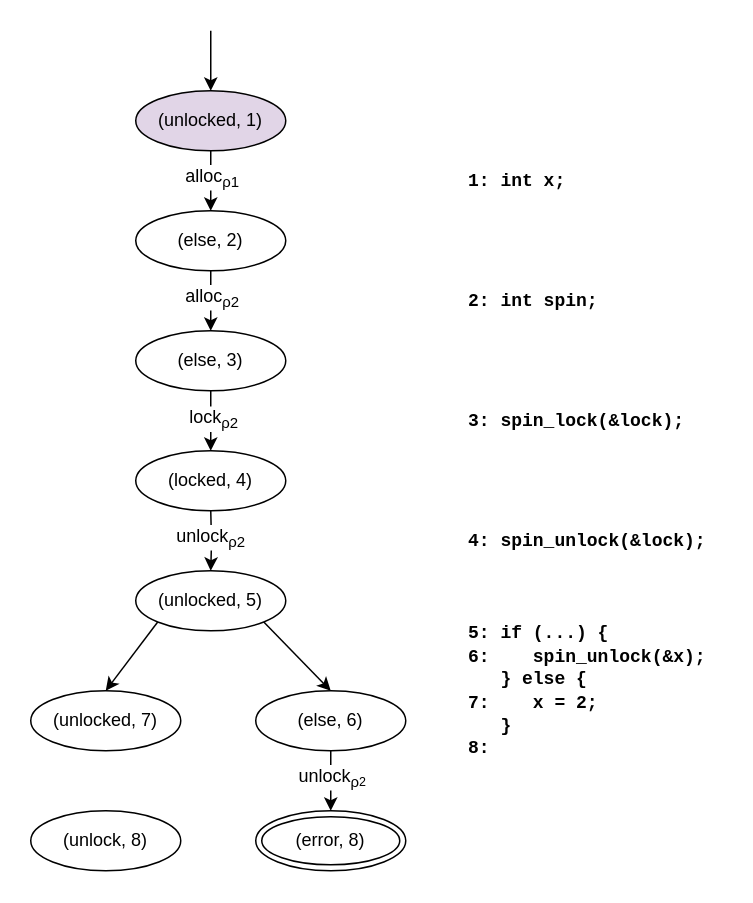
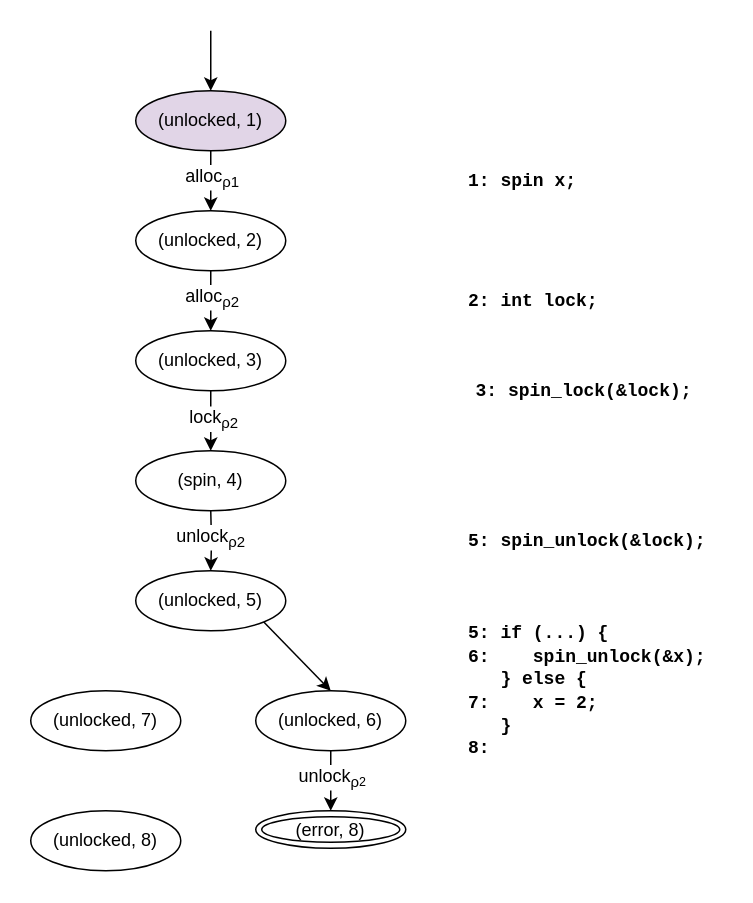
- <mxCell id="7" value="&lt;font face=&quot;Courier New&quot;&gt;1: int x;&lt;/font&gt;" style="text;html=1;align=left;verticalAlign=middle;resizable=0;points=[];autosize=1;fontStyle=1" parent="2" vertex="1"><mxGeometry width="80" height="20" as="geometry" /></mxCell>
+ <mxCell id="7" value="&lt;font face=&quot;Courier New&quot;&gt;1: spin x;&lt;/font&gt;" style="text;html=1;align=left;verticalAlign=middle;resizable=0;points=[];autosize=1;fontStyle=1" parent="2" vertex="1"><mxGeometry width="80" height="20" as="geometry" /></mxCell>
- <mxCell id="27" value="&lt;font style=&quot;font-size: 12px&quot;&gt;(else, 2&lt;/font&gt;&lt;span style=&quot;font-size: 12px&quot;&gt;)&lt;/span&gt;" style="ellipse;whiteSpace=wrap;html=1;fontSize=10;fontStyle=0;verticalAlign=middle;spacingTop=0;" parent="1" vertex="1"><mxGeometry x="90" y="140" width="100" height="40" as="geometry" /></mxCell>
+ <mxCell id="27" value="&lt;font style=&quot;font-size: 12px&quot;&gt;(unlocked, 2&lt;/font&gt;&lt;span style=&quot;font-size: 12px&quot;&gt;)&lt;/span&gt;" style="ellipse;whiteSpace=wrap;html=1;fontSize=10;fontStyle=0;verticalAlign=middle;spacingTop=0;" parent="1" vertex="1"><mxGeometry x="90" y="140" width="100" height="40" as="geometry" /></mxCell>
- <mxCell id="3" value="&lt;font face=&quot;Courier New&quot;&gt;2: int spin;&lt;/font&gt;" style="text;html=1;align=left;verticalAlign=middle;resizable=0;points=[];autosize=1;fontStyle=1" parent="2" vertex="1"><mxGeometry y="80" width="100" height="20" as="geometry" /></mxCell>
+ <mxCell id="3" value="&lt;font face=&quot;Courier New&quot;&gt;2: int lock;&lt;/font&gt;" style="text;html=1;align=left;verticalAlign=middle;resizable=0;points=[];autosize=1;fontStyle=1" parent="2" vertex="1"><mxGeometry y="80" width="100" height="20" as="geometry" /></mxCell>
- <mxCell id="26" value="&lt;font style=&quot;font-size: 12px&quot;&gt;(else, 3&lt;/font&gt;&lt;span style=&quot;font-size: 12px&quot;&gt;)&lt;/span&gt;" style="ellipse;whiteSpace=wrap;html=1;fontSize=10;fontStyle=0;verticalAlign=middle;spacingTop=0;" parent="1" vertex="1"><mxGeometry x="90" y="220" width="100" height="40" as="geometry" /></mxCell>
+ <mxCell id="26" value="&lt;font style=&quot;font-size: 12px&quot;&gt;(unlocked, 3&lt;/font&gt;&lt;span style=&quot;font-size: 12px&quot;&gt;)&lt;/span&gt;" style="ellipse;whiteSpace=wrap;html=1;fontSize=10;fontStyle=0;verticalAlign=middle;spacingTop=0;" parent="1" vertex="1"><mxGeometry x="90" y="220" width="100" height="40" as="geometry" /></mxCell>
- <mxCell id="6" value="&lt;font face=&quot;Courier New&quot;&gt;3: spin_lock(&amp;amp;lock);&lt;/font&gt;" style="text;html=1;align=left;verticalAlign=middle;resizable=0;points=[];autosize=1;fontStyle=1" parent="2" vertex="1"><mxGeometry y="160" width="160" height="20" as="geometry" /></mxCell>
+ <mxCell id="6" value="&lt;font face=&quot;Courier New&quot;&gt;3: spin_lock(&amp;amp;lock);&lt;/font&gt;" style="text;html=1;align=left;verticalAlign=middle;resizable=0;points=[];autosize=1;fontStyle=1" parent="2" vertex="1"><mxGeometry x="5" y="140" width="160" height="20" as="geometry" /></mxCell>
- <mxCell id="25" value="&lt;font style=&quot;font-size: 12px&quot;&gt;(locked, 4)&lt;/font&gt;" style="ellipse;whiteSpace=wrap;html=1;fontSize=10;fontStyle=0;verticalAlign=middle;spacingTop=0;" parent="1" vertex="1"><mxGeometry x="90" y="300" width="100" height="40" as="geometry" /></mxCell>
+ <mxCell id="25" value="&lt;font style=&quot;font-size: 12px&quot;&gt;(spin, 4)&lt;/font&gt;" style="ellipse;whiteSpace=wrap;html=1;fontSize=10;fontStyle=0;verticalAlign=middle;spacingTop=0;" parent="1" vertex="1"><mxGeometry x="90" y="300" width="100" height="40" as="geometry" /></mxCell>
- <mxCell id="4" value="&lt;font face=&quot;Courier New&quot;&gt;4: spin_unlock(&amp;amp;lock);&lt;/font&gt;" style="text;html=1;align=left;verticalAlign=middle;resizable=0;points=[];autosize=1;fontStyle=1" parent="2" vertex="1"><mxGeometry y="240" width="170" height="20" as="geometry" /></mxCell>
+ <mxCell id="4" value="&lt;font face=&quot;Courier New&quot;&gt;5: spin_unlock(&amp;amp;lock);&lt;/font&gt;" style="text;html=1;align=left;verticalAlign=middle;resizable=0;points=[];autosize=1;fontStyle=1" parent="2" vertex="1"><mxGeometry y="240" width="170" height="20" as="geometry" /></mxCell>
- <mxCell id="9" style="rounded=0;orthogonalLoop=1;jettySize=auto;html=1;exitX=0;exitY=1;exitDx=0;exitDy=0;entryX=0.5;entryY=0;entryDx=0;entryDy=0;fontSize=10;" parent="1" source="24" target="8" edge="1"><mxGeometry relative="1" as="geometry" /></mxCell>
- <mxCell id="29" value="&lt;font style=&quot;font-size: 12px&quot;&gt;(else, 6)&lt;/font&gt;" style="ellipse;whiteSpace=wrap;html=1;fontSize=10;fontStyle=0;verticalAlign=middle;spacingTop=0;" parent="1" vertex="1"><mxGeometry x="170" y="460" width="100" height="40" as="geometry" /></mxCell>
+ <mxCell id="29" value="&lt;font style=&quot;font-size: 12px&quot;&gt;(unlocked, 6)&lt;/font&gt;" style="ellipse;whiteSpace=wrap;html=1;fontSize=10;fontStyle=0;verticalAlign=middle;spacingTop=0;" parent="1" vertex="1"><mxGeometry x="170" y="460" width="100" height="40" as="geometry" /></mxCell>
- <mxCell id="23" value="&lt;font style=&quot;font-size: 12px&quot;&gt;(unlock, 8)&lt;/font&gt;" style="ellipse;whiteSpace=wrap;html=1;fontSize=10;fontStyle=0;verticalAlign=middle;spacingTop=0;" parent="1" vertex="1"><mxGeometry x="20" y="540" width="100" height="40" as="geometry" /></mxCell>
+ <mxCell id="23" value="&lt;font style=&quot;font-size: 12px&quot;&gt;(unlocked, 8)&lt;/font&gt;" style="ellipse;whiteSpace=wrap;html=1;fontSize=10;fontStyle=0;verticalAlign=middle;spacingTop=0;" parent="1" vertex="1"><mxGeometry x="20" y="540" width="100" height="40" as="geometry" /></mxCell>
- <mxCell id="11" value="&lt;font style=&quot;font-size: 12px&quot;&gt;&lt;span style=&quot;white-space: normal&quot;&gt;(error, 8&lt;/span&gt;&lt;span style=&quot;white-space: normal&quot;&gt;)&lt;/span&gt;&lt;/font&gt;" style="ellipse;shape=doubleEllipse;whiteSpace=wrap;html=1;fontSize=10;fontStyle=0;verticalAlign=middle;spacingTop=0;" parent="1" vertex="1"><mxGeometry x="170" y="540" width="100" height="40" as="geometry" /></mxCell>
+ <mxCell id="11" value="&lt;font style=&quot;font-size: 12px&quot;&gt;&lt;span style=&quot;white-space: normal&quot;&gt;(error, 8&lt;/span&gt;&lt;span style=&quot;white-space: normal&quot;&gt;)&lt;/span&gt;&lt;/font&gt;" style="ellipse;shape=doubleEllipse;whiteSpace=wrap;html=1;fontSize=10;fontStyle=0;verticalAlign=middle;spacingTop=0;" parent="1" vertex="1"><mxGeometry x="170" y="540" width="100" height="25" as="geometry" /></mxCell>
